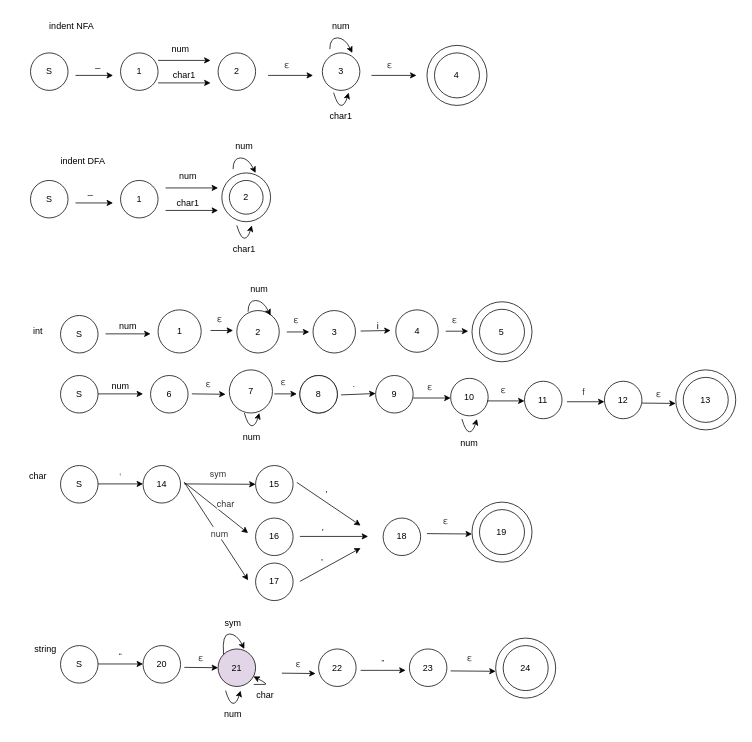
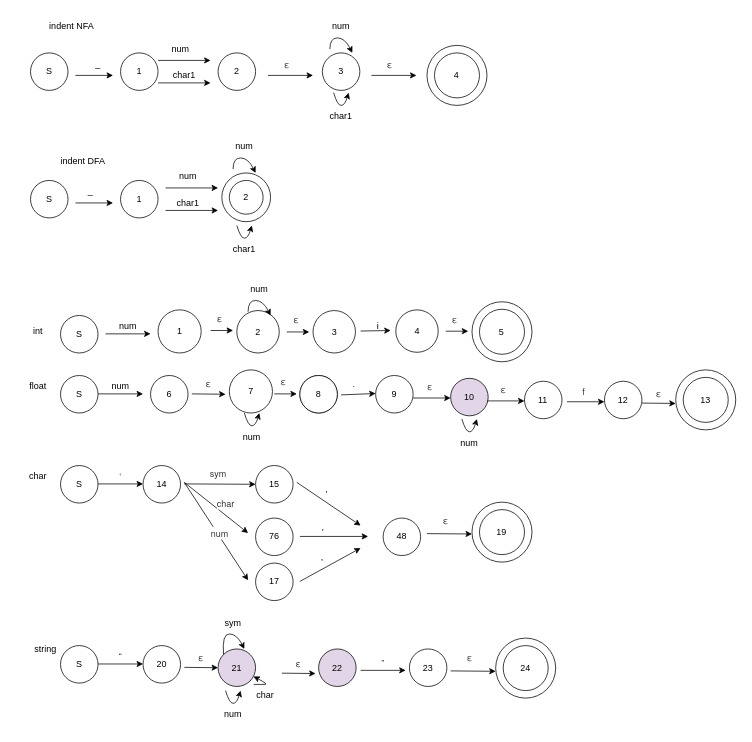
+ <mxCell id="57" value="float" style="text;html=1;strokeColor=none;fillColor=none;align=center;verticalAlign=middle;whiteSpace=wrap;rounded=0;" parent="1" vertex="1"><mxGeometry x="20" y="500" width="60" height="30" as="geometry" /></mxCell>
- <mxCell id="75" value="10" style="ellipse;whiteSpace=wrap;html=1;aspect=fixed;" parent="1" vertex="1"><mxGeometry x="600" y="503.75" width="50" height="50" as="geometry" /></mxCell>
+ <mxCell id="75" value="10" style="ellipse;whiteSpace=wrap;html=1;aspect=fixed;fillColor=#e1d5e7;" parent="1" vertex="1"><mxGeometry x="600" y="503.75" width="50" height="50" as="geometry" /></mxCell>
- <mxCell id="96" value="16" style="ellipse;whiteSpace=wrap;html=1;aspect=fixed;" parent="1" vertex="1"><mxGeometry x="340" y="690" width="50" height="50" as="geometry" /></mxCell>
+ <mxCell id="96" value="76" style="ellipse;whiteSpace=wrap;html=1;aspect=fixed;" parent="1" vertex="1"><mxGeometry x="340" y="690" width="50" height="50" as="geometry" /></mxCell>
- <mxCell id="104" value="18" style="ellipse;whiteSpace=wrap;html=1;aspect=fixed;" parent="1" vertex="1"><mxGeometry x="510" y="690" width="50" height="50" as="geometry" /></mxCell>
+ <mxCell id="104" value="48" style="ellipse;whiteSpace=wrap;html=1;aspect=fixed;" parent="1" vertex="1"><mxGeometry x="510" y="690" width="50" height="50" as="geometry" /></mxCell>
- <mxCell id="132" value="22" style="ellipse;whiteSpace=wrap;html=1;aspect=fixed;" parent="1" vertex="1"><mxGeometry x="424" y="864.5" width="50" height="50" as="geometry" /></mxCell>
+ <mxCell id="132" value="22" style="ellipse;whiteSpace=wrap;html=1;aspect=fixed;fillColor=#e1d5e7;" parent="1" vertex="1"><mxGeometry x="424" y="864.5" width="50" height="50" as="geometry" /></mxCell>
